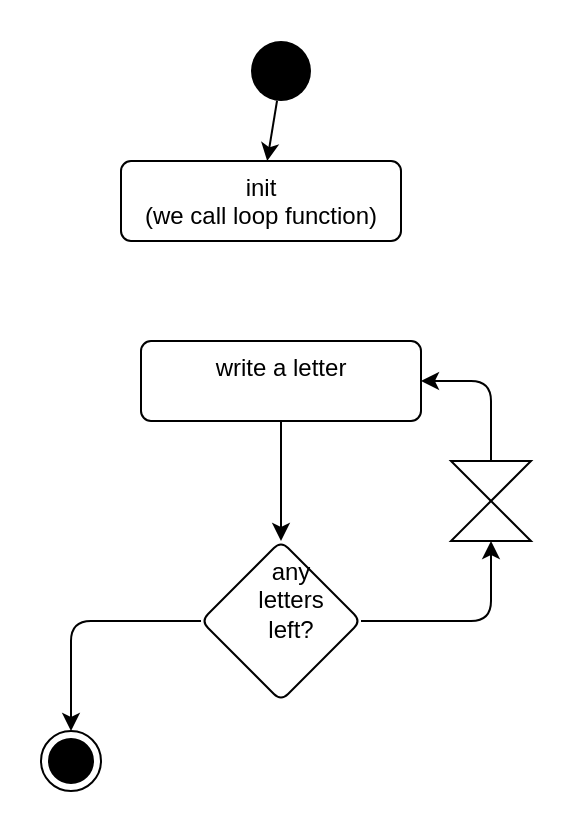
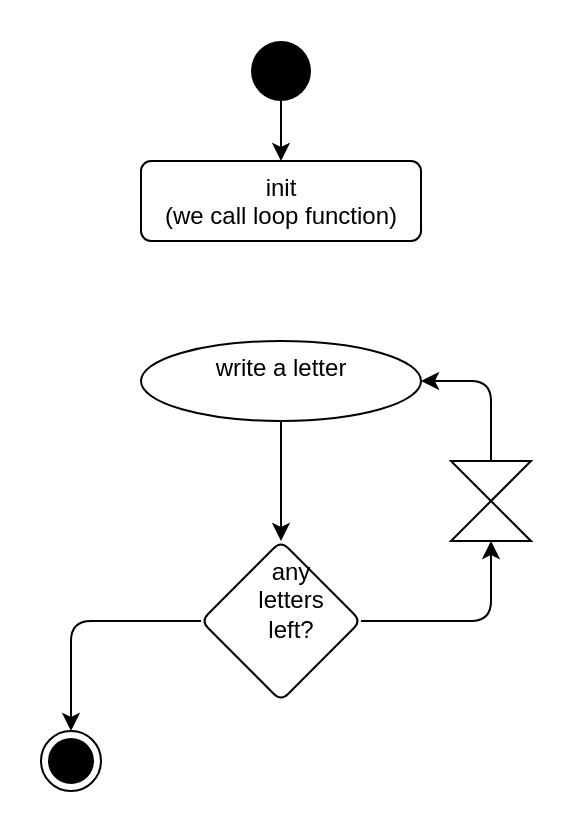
- <mxCell id="4" value="init&lt;br&gt;(we call loop function)" style="html=1;align=center;verticalAlign=top;rounded=1;absoluteArcSize=1;arcSize=10;dashed=0;" vertex="1" parent="1"><mxGeometry x="60" y="80" width="140" height="40" as="geometry" /></mxCell>
+ <mxCell id="4" value="init&lt;br&gt;(we call loop function)" style="html=1;align=center;verticalAlign=top;rounded=1;absoluteArcSize=1;arcSize=10;dashed=0;" vertex="1" parent="1"><mxGeometry x="70" y="80" width="140" height="40" as="geometry" /></mxCell>
- <mxCell id="6" value="write a letter" style="html=1;align=center;verticalAlign=top;rounded=1;absoluteArcSize=1;arcSize=10;dashed=0;" vertex="1" parent="1"><mxGeometry x="70" y="170" width="140" height="40" as="geometry" /></mxCell>
+ <mxCell id="6" value="write a letter" style="ellipse;html=1;align=center;verticalAlign=top;absoluteArcSize=1;arcSize=10;dashed=0;" vertex="1" parent="1"><mxGeometry x="70" y="170" width="140" height="40" as="geometry" /></mxCell>
